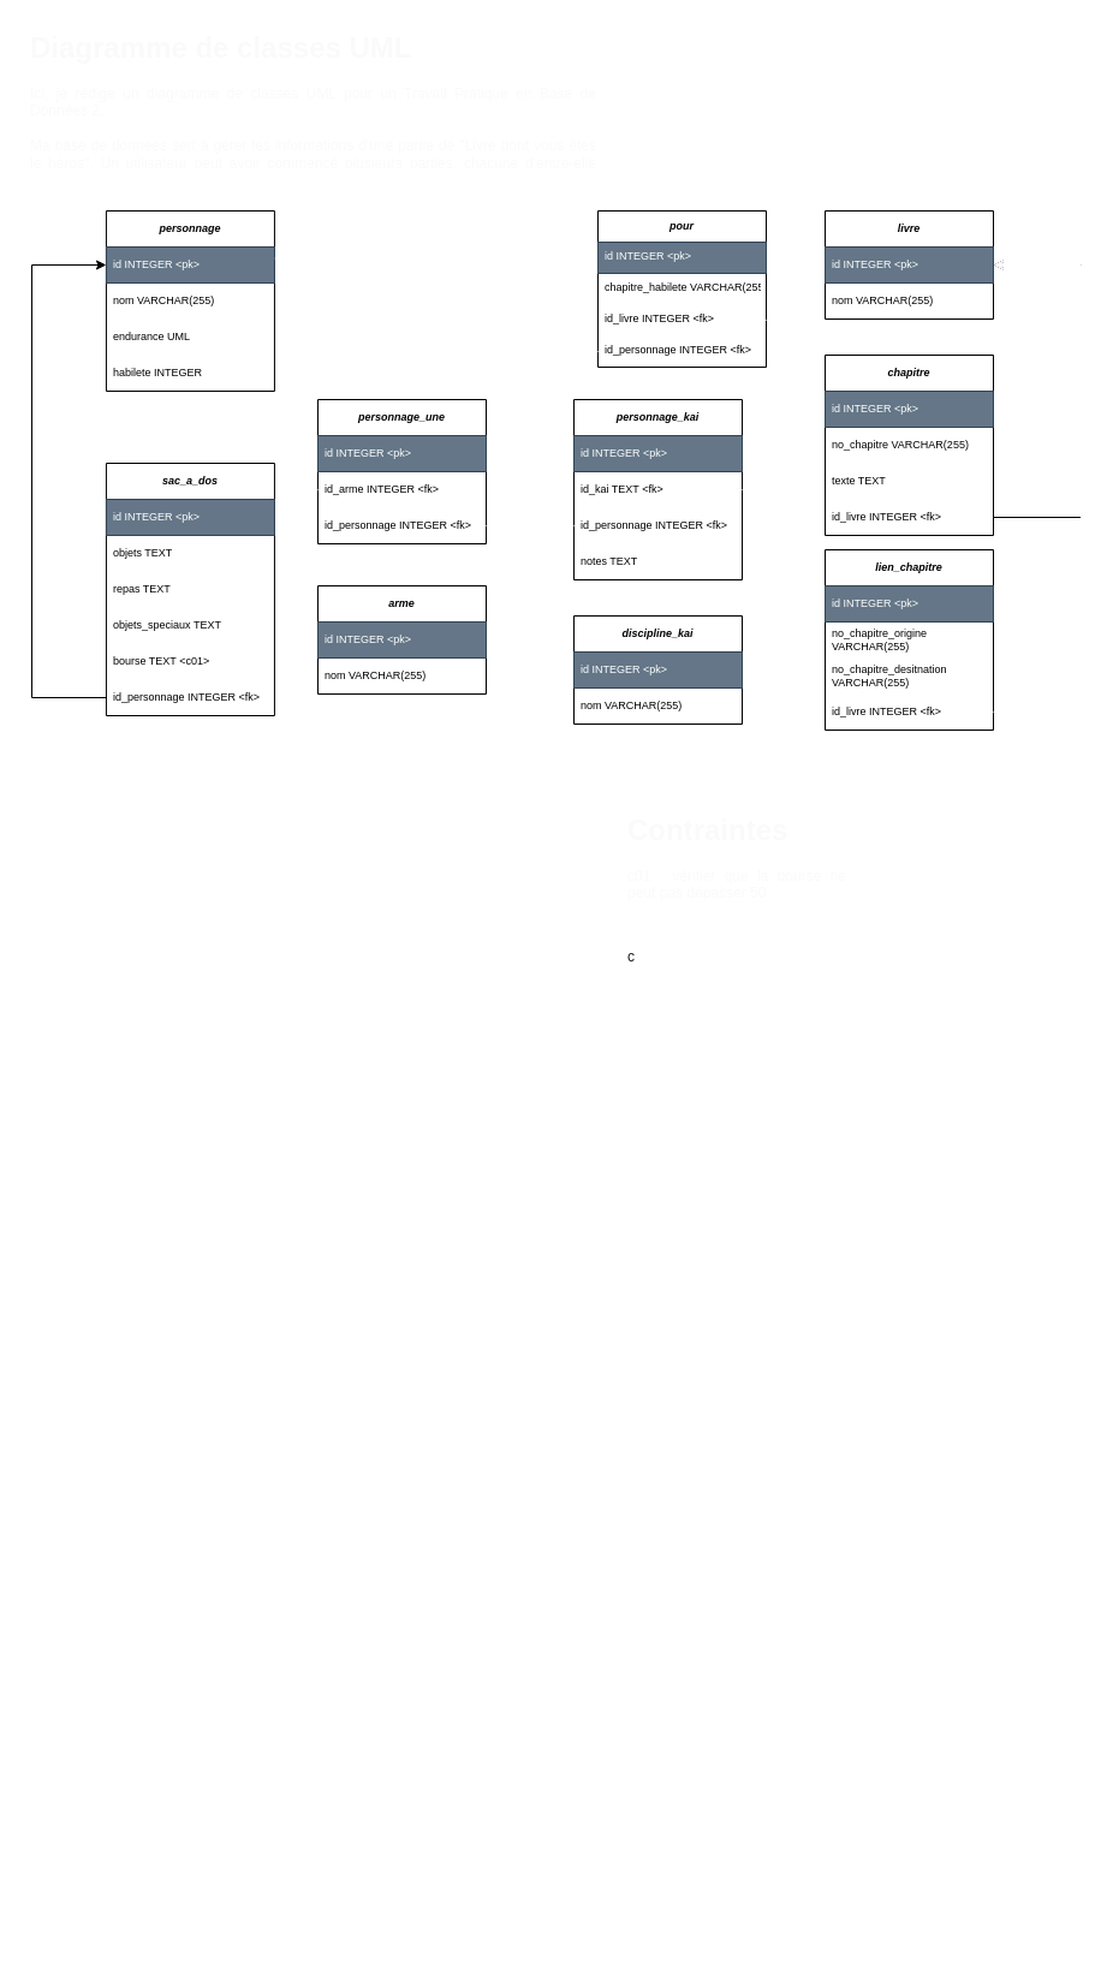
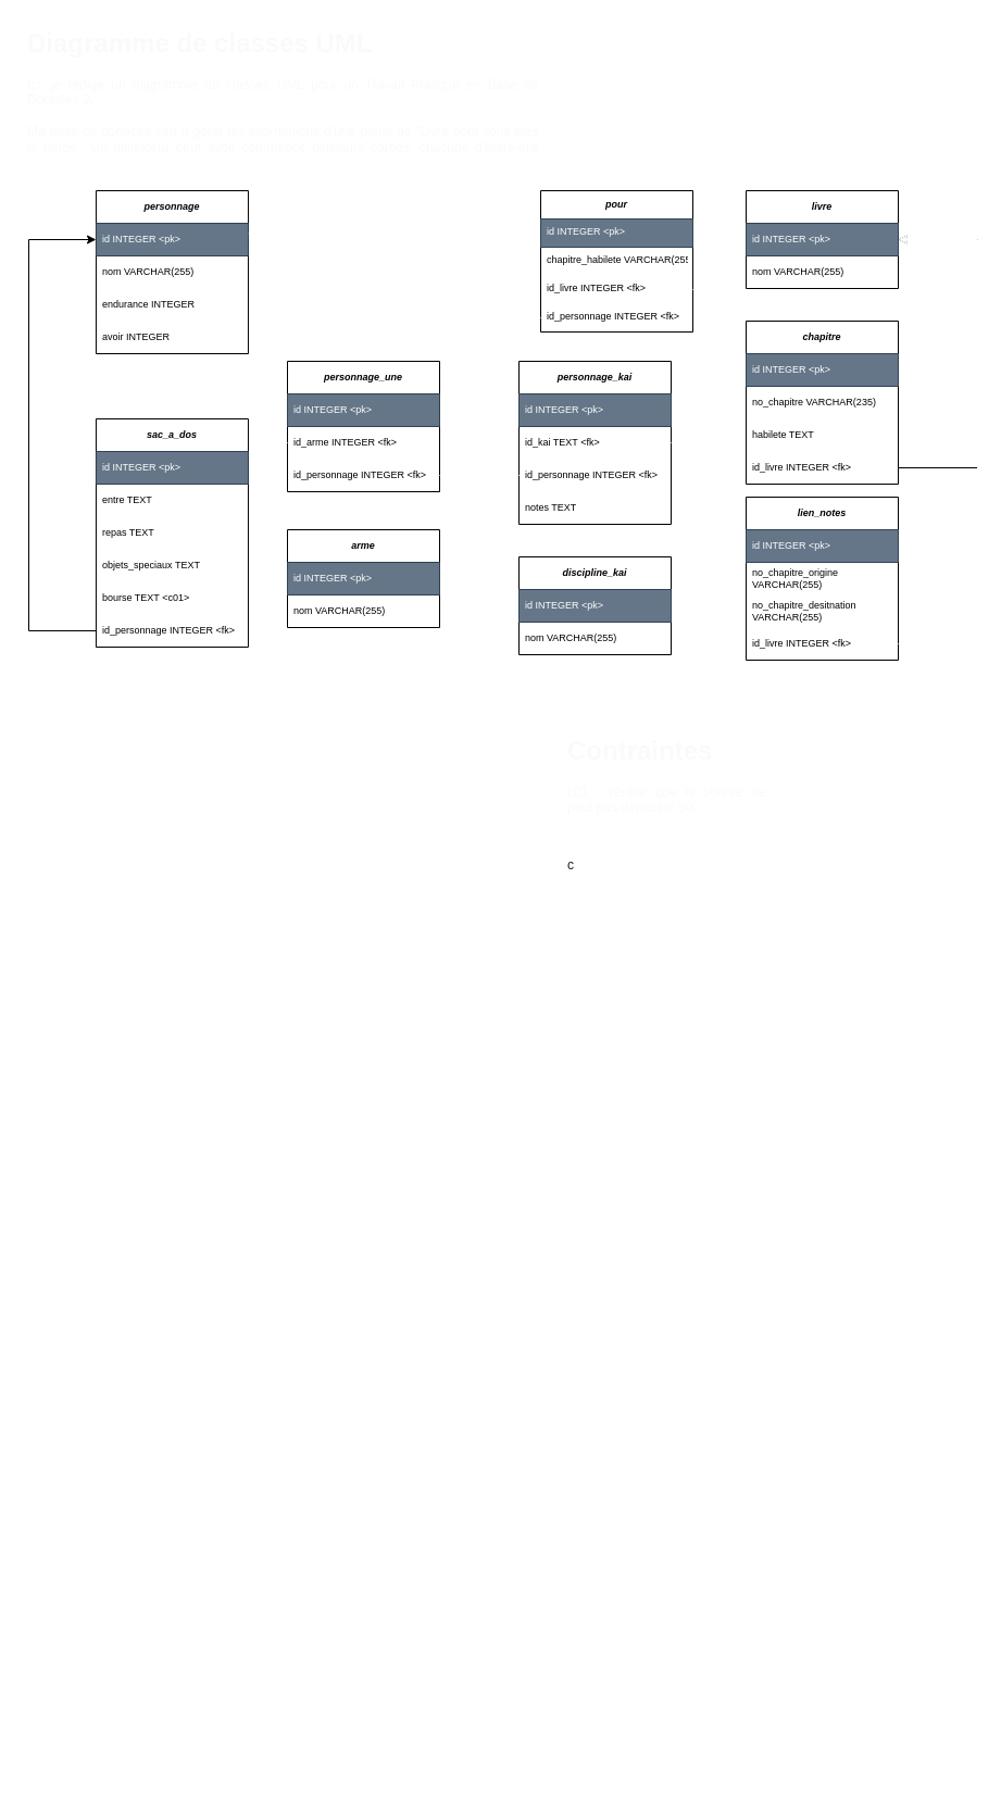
- <mxCell id="18" value="endurance UML" style="text;strokeColor=none;fillColor=none;align=left;verticalAlign=middle;spacingLeft=4;spacingRight=4;overflow=hidden;points=[[0,0.5],[1,0.5]];portConstraint=eastwest;rotatable=0;whiteSpace=wrap;html=1;fontSize=9;" parent="15" vertex="1"><mxGeometry y="90" width="140" height="30" as="geometry" /></mxCell>
+ <mxCell id="18" value="endurance INTEGER" style="text;strokeColor=none;fillColor=none;align=left;verticalAlign=middle;spacingLeft=4;spacingRight=4;overflow=hidden;points=[[0,0.5],[1,0.5]];portConstraint=eastwest;rotatable=0;whiteSpace=wrap;html=1;fontSize=9;" parent="15" vertex="1"><mxGeometry y="90" width="140" height="30" as="geometry" /></mxCell>
- <mxCell id="19" value="habilete INTEGER" style="text;strokeColor=none;fillColor=none;align=left;verticalAlign=middle;spacingLeft=4;spacingRight=4;overflow=hidden;points=[[0,0.5],[1,0.5]];portConstraint=eastwest;rotatable=0;whiteSpace=wrap;html=1;fontSize=9;" parent="15" vertex="1"><mxGeometry y="120" width="140" height="30" as="geometry" /></mxCell>
+ <mxCell id="19" value="avoir INTEGER" style="text;strokeColor=none;fillColor=none;align=left;verticalAlign=middle;spacingLeft=4;spacingRight=4;overflow=hidden;points=[[0,0.5],[1,0.5]];portConstraint=eastwest;rotatable=0;whiteSpace=wrap;html=1;fontSize=9;" parent="15" vertex="1"><mxGeometry y="120" width="140" height="30" as="geometry" /></mxCell>
- <mxCell id="12" value="no_chapitre VARCHAR(255)" style="text;strokeColor=none;fillColor=none;align=left;verticalAlign=middle;spacingLeft=4;spacingRight=4;overflow=hidden;points=[[0,0.5],[1,0.5]];portConstraint=eastwest;rotatable=0;whiteSpace=wrap;html=1;fontSize=9;" parent="10" vertex="1"><mxGeometry y="60" width="140" height="30" as="geometry" /></mxCell>
+ <mxCell id="12" value="no_chapitre VARCHAR(235)" style="text;strokeColor=none;fillColor=none;align=left;verticalAlign=middle;spacingLeft=4;spacingRight=4;overflow=hidden;points=[[0,0.5],[1,0.5]];portConstraint=eastwest;rotatable=0;whiteSpace=wrap;html=1;fontSize=9;" parent="10" vertex="1"><mxGeometry y="60" width="140" height="30" as="geometry" /></mxCell>
- <mxCell id="13" value="texte TEXT" style="text;strokeColor=none;fillColor=none;align=left;verticalAlign=middle;spacingLeft=4;spacingRight=4;overflow=hidden;points=[[0,0.5],[1,0.5]];portConstraint=eastwest;rotatable=0;whiteSpace=wrap;html=1;fontSize=9;" parent="10" vertex="1"><mxGeometry y="90" width="140" height="30" as="geometry" /></mxCell>
+ <mxCell id="13" value="habilete TEXT" style="text;strokeColor=none;fillColor=none;align=left;verticalAlign=middle;spacingLeft=4;spacingRight=4;overflow=hidden;points=[[0,0.5],[1,0.5]];portConstraint=eastwest;rotatable=0;whiteSpace=wrap;html=1;fontSize=9;" parent="10" vertex="1"><mxGeometry y="90" width="140" height="30" as="geometry" /></mxCell>
- <mxCell id="22" value="objets TEXT&amp;nbsp;" style="text;strokeColor=none;fillColor=none;align=left;verticalAlign=middle;spacingLeft=4;spacingRight=4;overflow=hidden;points=[[0,0.5],[1,0.5]];portConstraint=eastwest;rotatable=0;whiteSpace=wrap;html=1;fontSize=9;" parent="20" vertex="1"><mxGeometry y="60" width="140" height="30" as="geometry" /></mxCell>
+ <mxCell id="22" value="entre TEXT&amp;nbsp;" style="text;strokeColor=none;fillColor=none;align=left;verticalAlign=middle;spacingLeft=4;spacingRight=4;overflow=hidden;points=[[0,0.5],[1,0.5]];portConstraint=eastwest;rotatable=0;whiteSpace=wrap;html=1;fontSize=9;" parent="20" vertex="1"><mxGeometry y="60" width="140" height="30" as="geometry" /></mxCell>
- <mxCell id="54" value="lien_chapitre" style="swimlane;fontStyle=3;childLayout=stackLayout;horizontal=1;startSize=30;horizontalStack=0;resizeParent=1;resizeParentMax=0;resizeLast=0;collapsible=1;marginBottom=0;whiteSpace=wrap;html=1;fontSize=9;" parent="1" vertex="1"><mxGeometry x="686" y="457" width="140" height="150" as="geometry" /></mxCell>
+ <mxCell id="54" value="lien_notes" style="swimlane;fontStyle=3;childLayout=stackLayout;horizontal=1;startSize=30;horizontalStack=0;resizeParent=1;resizeParentMax=0;resizeLast=0;collapsible=1;marginBottom=0;whiteSpace=wrap;html=1;fontSize=9;" parent="1" vertex="1"><mxGeometry x="686" y="457" width="140" height="150" as="geometry" /></mxCell>
